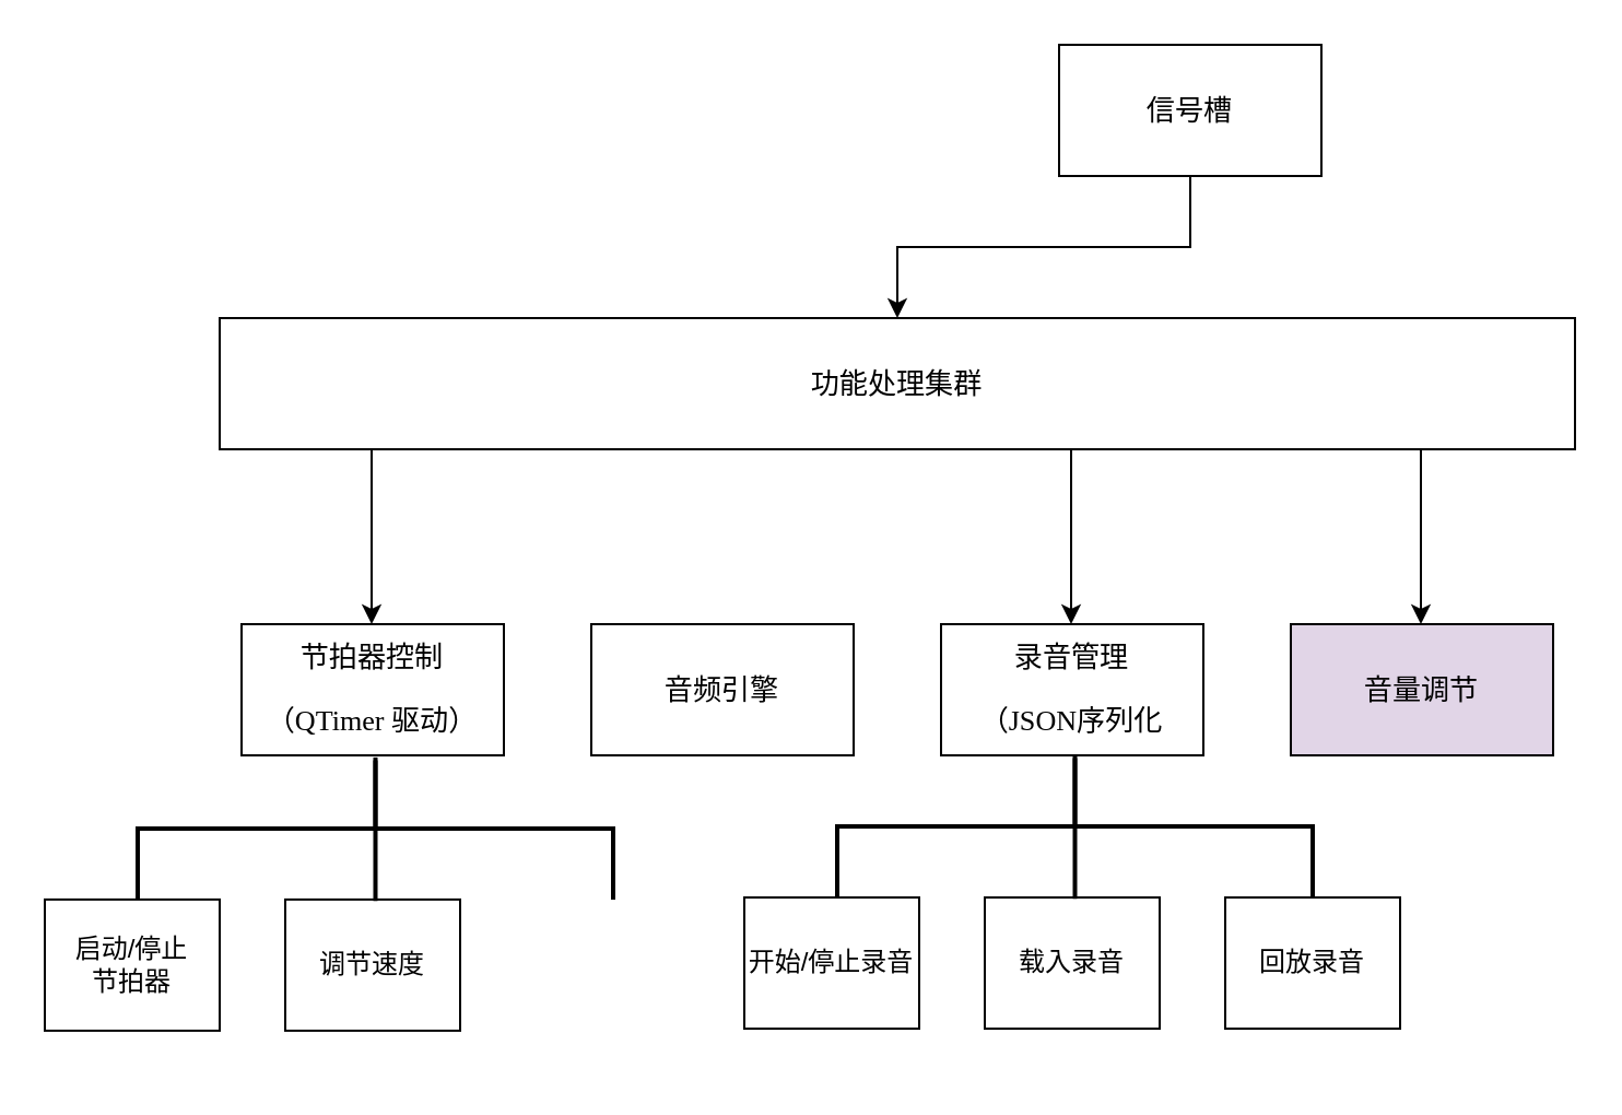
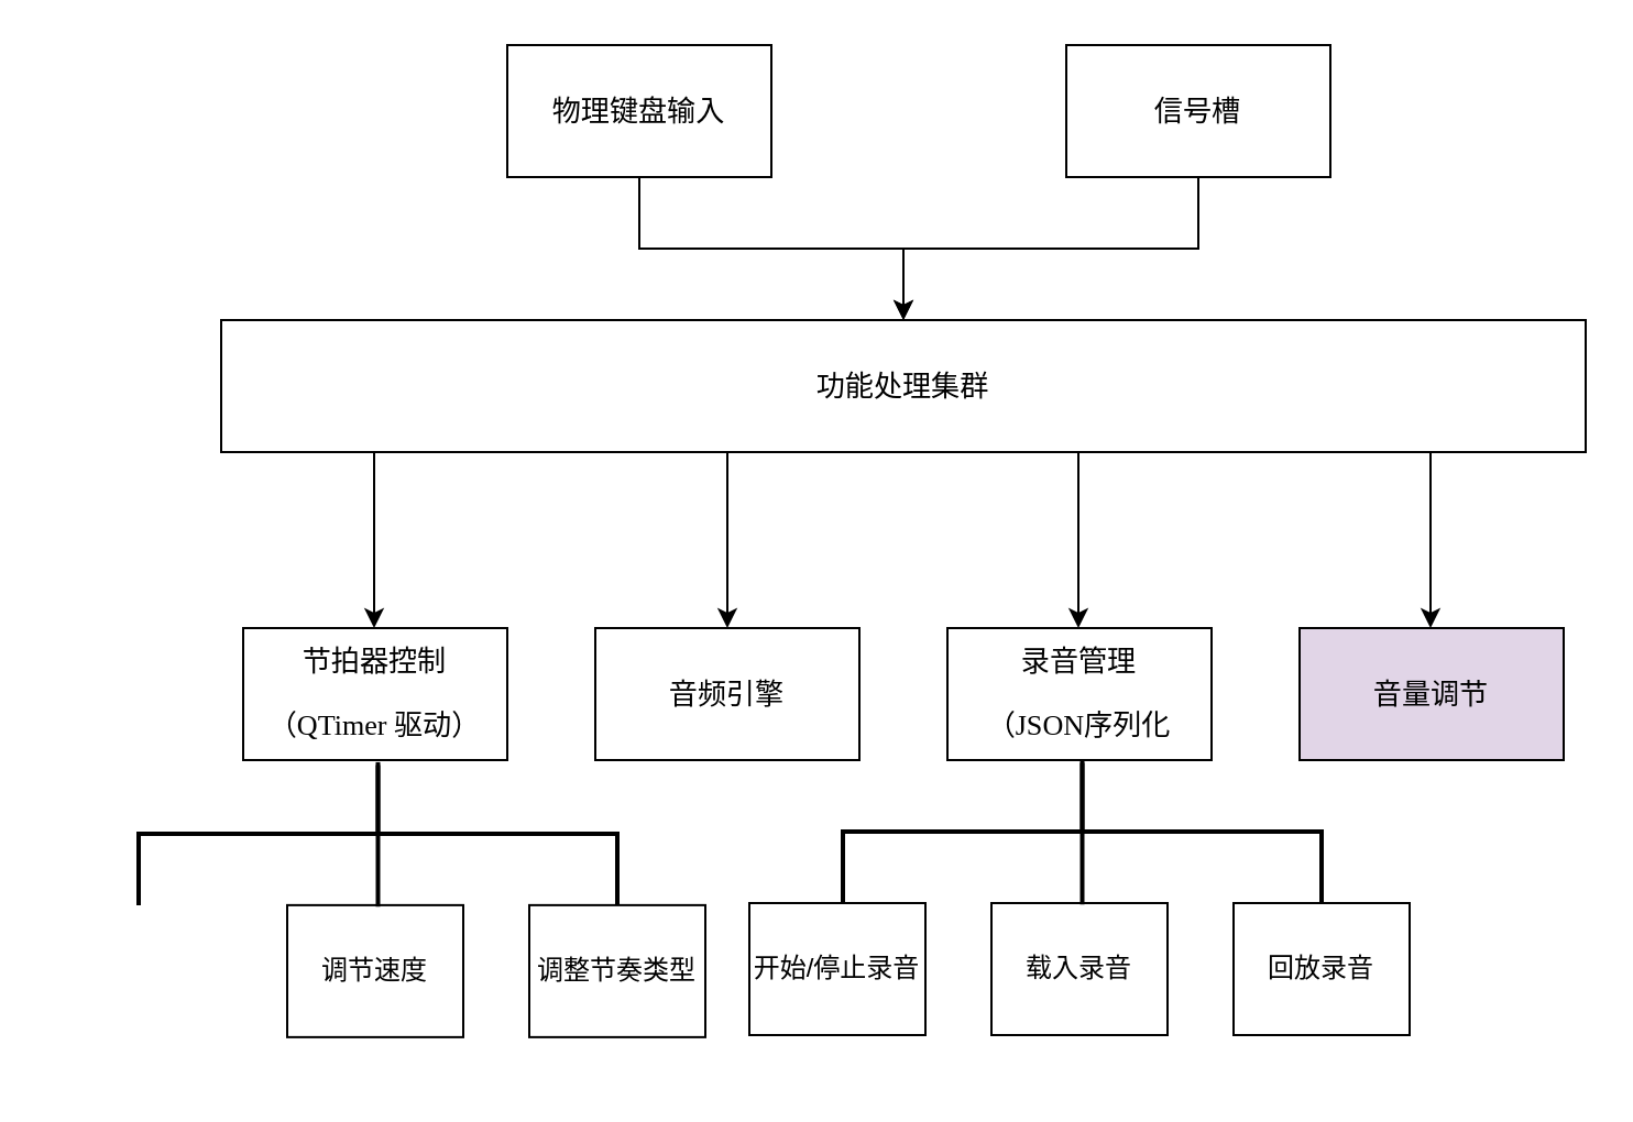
+ <mxCell id="3" value="&lt;div&gt;&lt;pre style=&quot;font-size: 9.8pt;&quot;&gt;&lt;font face=&quot;Times New Roman&quot; style=&quot;color: rgb(0, 0, 0);&quot;&gt;物理键盘输入&lt;/font&gt;&lt;/pre&gt;&lt;/div&gt;" style="rounded=0;whiteSpace=wrap;html=1;" vertex="1" parent="1"><mxGeometry x="230" y="20" width="120" height="60" as="geometry" /></mxCell>
+ <mxCell id="2" value="" style="edgeStyle=orthogonalEdgeStyle;rounded=0;orthogonalLoop=1;jettySize=auto;html=1;" edge="1" parent="1" source="3" target="5"><mxGeometry relative="1" as="geometry" /></mxCell>
+ <mxCell id="4" value="" style="edgeStyle=orthogonalEdgeStyle;rounded=0;orthogonalLoop=1;jettySize=auto;html=1;" edge="1" parent="1" source="5" target="6"><mxGeometry relative="1" as="geometry"><Array as="points"><mxPoint x="330" y="230" /><mxPoint x="330" y="230" /></Array></mxGeometry></mxCell>
- <mxCell id="20" value="启动/停止&lt;div&gt;节拍器&lt;/div&gt;" style="rounded=0;whiteSpace=wrap;html=1;" vertex="1" parent="1"><mxGeometry x="20" y="410.94" width="80" height="60" as="geometry" /></mxCell>
+ <mxCell id="22" value="调整节奏类型" style="rounded=0;whiteSpace=wrap;html=1;" vertex="1" parent="1"><mxGeometry x="240" y="410.94" width="80" height="60" as="geometry" /></mxCell>
